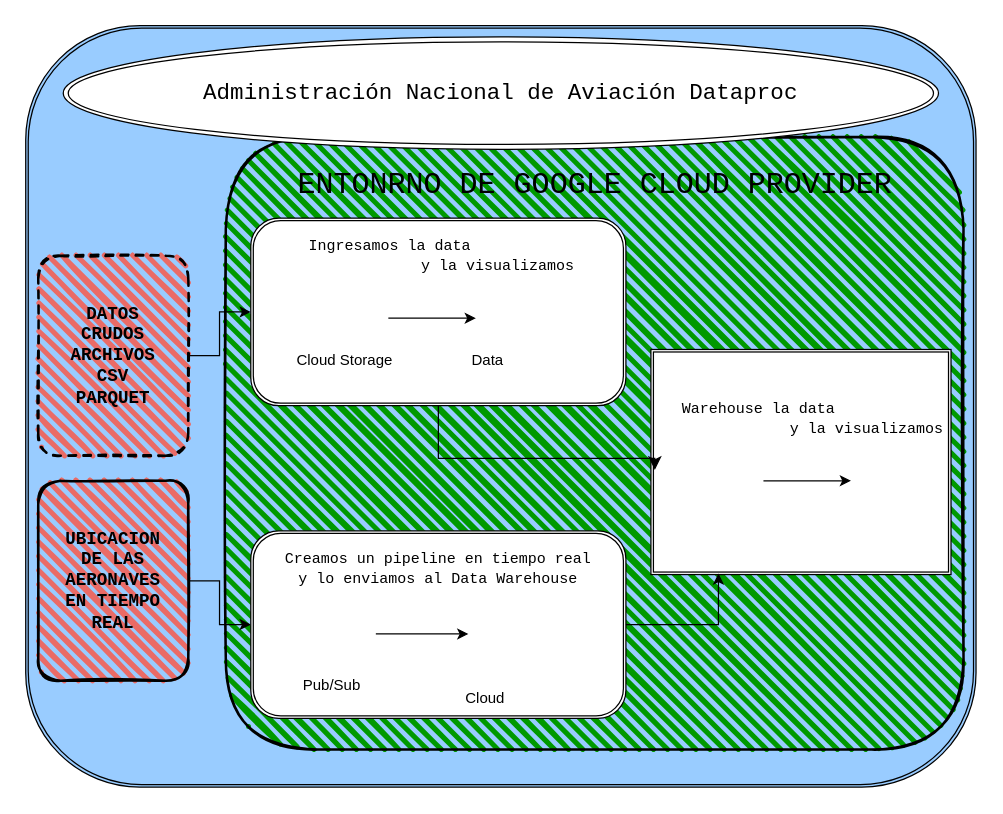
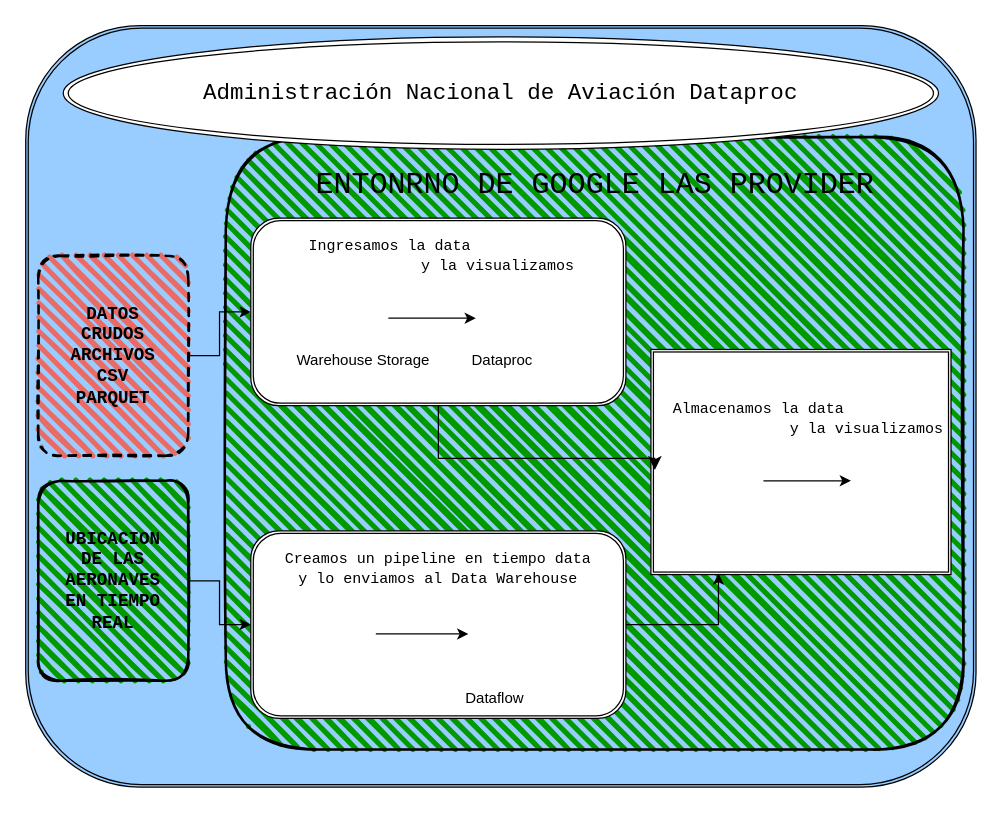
- <mxCell id="30" value="&lt;font style=&quot;font-size: 24px;&quot; face=&quot;Courier New&quot;&gt;ENTONRNO DE GOOGLE CLOUD PROVIDER&lt;/font&gt;" style="text;html=1;strokeColor=none;fillColor=none;align=center;verticalAlign=middle;whiteSpace=wrap;overflow=hidden;" vertex="1" parent="1"><mxGeometry x="217.5" y="113" width="515" height="70" as="geometry" /></mxCell>
+ <mxCell id="30" value="&lt;font style=&quot;font-size: 24px;&quot; face=&quot;Courier New&quot;&gt;ENTONRNO DE GOOGLE LAS PROVIDER&lt;/font&gt;" style="text;html=1;strokeColor=none;fillColor=none;align=center;verticalAlign=middle;whiteSpace=wrap;overflow=hidden;" vertex="1" parent="1"><mxGeometry x="217.5" y="113" width="515" height="70" as="geometry" /></mxCell>
- <mxCell id="10" value="Cloud Storage" style="text;whiteSpace=wrap;" vertex="1" parent="1"><mxGeometry x="235" y="274" width="110" height="40" as="geometry" /></mxCell>
+ <mxCell id="10" value="Warehouse Storage" style="text;whiteSpace=wrap;" vertex="1" parent="1"><mxGeometry x="235" y="274" width="110" height="40" as="geometry" /></mxCell>
- <mxCell id="21" value="Data" style="text;whiteSpace=wrap;" vertex="1" parent="1"><mxGeometry x="375" y="274" width="80" height="40" as="geometry" /></mxCell>
+ <mxCell id="21" value="Dataproc" style="text;whiteSpace=wrap;" vertex="1" parent="1"><mxGeometry x="375" y="274" width="80" height="40" as="geometry" /></mxCell>
- <mxCell id="13" value="&lt;span style=&quot;font-family: &amp;quot;Courier New&amp;quot;;&quot;&gt;Warehouse la data&amp;nbsp;&lt;/span&gt;&lt;div&gt;&lt;span style=&quot;font-family: &amp;quot;Courier New&amp;quot;;&quot;&gt;&amp;nbsp; &amp;nbsp; &amp;nbsp; &amp;nbsp; &amp;nbsp; &amp;nbsp; &amp;nbsp; &amp;nbsp; &amp;nbsp; &amp;nbsp; &amp;nbsp; &amp;nbsp;y la visualizamos&lt;/span&gt;&lt;/div&gt;" style="text;html=1;strokeColor=none;fillColor=none;align=center;verticalAlign=middle;whiteSpace=wrap;overflow=hidden;" vertex="1" parent="1"><mxGeometry x="455" y="304" width="310" height="60" as="geometry" /></mxCell>
+ <mxCell id="13" value="&lt;span style=&quot;font-family: &amp;quot;Courier New&amp;quot;;&quot;&gt;Almacenamos la data&amp;nbsp;&lt;/span&gt;&lt;div&gt;&lt;span style=&quot;font-family: &amp;quot;Courier New&amp;quot;;&quot;&gt;&amp;nbsp; &amp;nbsp; &amp;nbsp; &amp;nbsp; &amp;nbsp; &amp;nbsp; &amp;nbsp; &amp;nbsp; &amp;nbsp; &amp;nbsp; &amp;nbsp; &amp;nbsp;y la visualizamos&lt;/span&gt;&lt;/div&gt;" style="text;html=1;strokeColor=none;fillColor=none;align=center;verticalAlign=middle;whiteSpace=wrap;overflow=hidden;" vertex="1" parent="1"><mxGeometry x="455" y="304" width="310" height="60" as="geometry" /></mxCell>
- <mxCell id="23" value="&lt;font face=&quot;Courier New&quot;&gt;Creamos un pipeline en tiempo real&lt;/font&gt;&lt;div&gt;&lt;font face=&quot;Courier New&quot;&gt;y lo enviamos al Data Warehouse&lt;/font&gt;&lt;/div&gt;" style="text;html=1;strokeColor=none;fillColor=none;align=center;verticalAlign=middle;whiteSpace=wrap;overflow=hidden;" vertex="1" parent="1"><mxGeometry x="195" y="424" width="310" height="60" as="geometry" /></mxCell>
+ <mxCell id="23" value="&lt;font face=&quot;Courier New&quot;&gt;Creamos un pipeline en tiempo data&lt;/font&gt;&lt;div&gt;&lt;font face=&quot;Courier New&quot;&gt;y lo enviamos al Data Warehouse&lt;/font&gt;&lt;/div&gt;" style="text;html=1;strokeColor=none;fillColor=none;align=center;verticalAlign=middle;whiteSpace=wrap;overflow=hidden;" vertex="1" parent="1"><mxGeometry x="195" y="424" width="310" height="60" as="geometry" /></mxCell>
- <mxCell id="19" value="&lt;font face=&quot;Courier New&quot;&gt;&lt;span style=&quot;font-size: 14px;&quot;&gt;&lt;b&gt;UBICACION&lt;/b&gt;&lt;/span&gt;&lt;/font&gt;&lt;div&gt;&lt;font face=&quot;Courier New&quot;&gt;&lt;span style=&quot;font-size: 14px;&quot;&gt;&lt;b&gt;DE LAS&lt;/b&gt;&lt;/span&gt;&lt;/font&gt;&lt;/div&gt;&lt;div&gt;&lt;font face=&quot;Courier New&quot;&gt;&lt;span style=&quot;font-size: 14px;&quot;&gt;&lt;b&gt;AERONAVES&lt;/b&gt;&lt;/span&gt;&lt;/font&gt;&lt;/div&gt;&lt;div&gt;&lt;font face=&quot;Courier New&quot;&gt;&lt;span style=&quot;font-size: 14px;&quot;&gt;&lt;b&gt;EN TIEMPO&lt;/b&gt;&lt;/span&gt;&lt;/font&gt;&lt;/div&gt;&lt;div&gt;&lt;font face=&quot;Courier New&quot;&gt;&lt;span style=&quot;font-size: 14px;&quot;&gt;&lt;b&gt;REAL&lt;/b&gt;&lt;/span&gt;&lt;/font&gt;&lt;/div&gt;" style="rounded=1;whiteSpace=wrap;html=1;strokeWidth=2;fillWeight=4;hachureGap=8;hachureAngle=45;fillColor=#EA6B66;sketch=1;" vertex="1" parent="1"><mxGeometry x="30" y="384" width="120" height="160" as="geometry" /></mxCell>
+ <mxCell id="19" value="&lt;font face=&quot;Courier New&quot;&gt;&lt;span style=&quot;font-size: 14px;&quot;&gt;&lt;b&gt;UBICACION&lt;/b&gt;&lt;/span&gt;&lt;/font&gt;&lt;div&gt;&lt;font face=&quot;Courier New&quot;&gt;&lt;span style=&quot;font-size: 14px;&quot;&gt;&lt;b&gt;DE LAS&lt;/b&gt;&lt;/span&gt;&lt;/font&gt;&lt;/div&gt;&lt;div&gt;&lt;font face=&quot;Courier New&quot;&gt;&lt;span style=&quot;font-size: 14px;&quot;&gt;&lt;b&gt;AERONAVES&lt;/b&gt;&lt;/span&gt;&lt;/font&gt;&lt;/div&gt;&lt;div&gt;&lt;font face=&quot;Courier New&quot;&gt;&lt;span style=&quot;font-size: 14px;&quot;&gt;&lt;b&gt;EN TIEMPO&lt;/b&gt;&lt;/span&gt;&lt;/font&gt;&lt;/div&gt;&lt;div&gt;&lt;font face=&quot;Courier New&quot;&gt;&lt;span style=&quot;font-size: 14px;&quot;&gt;&lt;b&gt;REAL&lt;/b&gt;&lt;/span&gt;&lt;/font&gt;&lt;/div&gt;" style="rounded=1;whiteSpace=wrap;html=1;strokeWidth=2;fillWeight=4;hachureGap=8;hachureAngle=45;fillColor=#009900;sketch=1;" vertex="1" parent="1"><mxGeometry x="30" y="384" width="120" height="160" as="geometry" /></mxCell>
- <mxCell id="26" value="Pub/Sub" style="text;whiteSpace=wrap;" vertex="1" parent="1"><mxGeometry x="240" y="534" width="80" height="40" as="geometry" /></mxCell>
- <mxCell id="28" value="Cloud" style="text;whiteSpace=wrap;" vertex="1" parent="1"><mxGeometry x="370" y="544" width="80" height="40" as="geometry" /></mxCell>
+ <mxCell id="28" value="Dataflow" style="text;whiteSpace=wrap;" vertex="1" parent="1"><mxGeometry x="370" y="544" width="80" height="40" as="geometry" /></mxCell>
